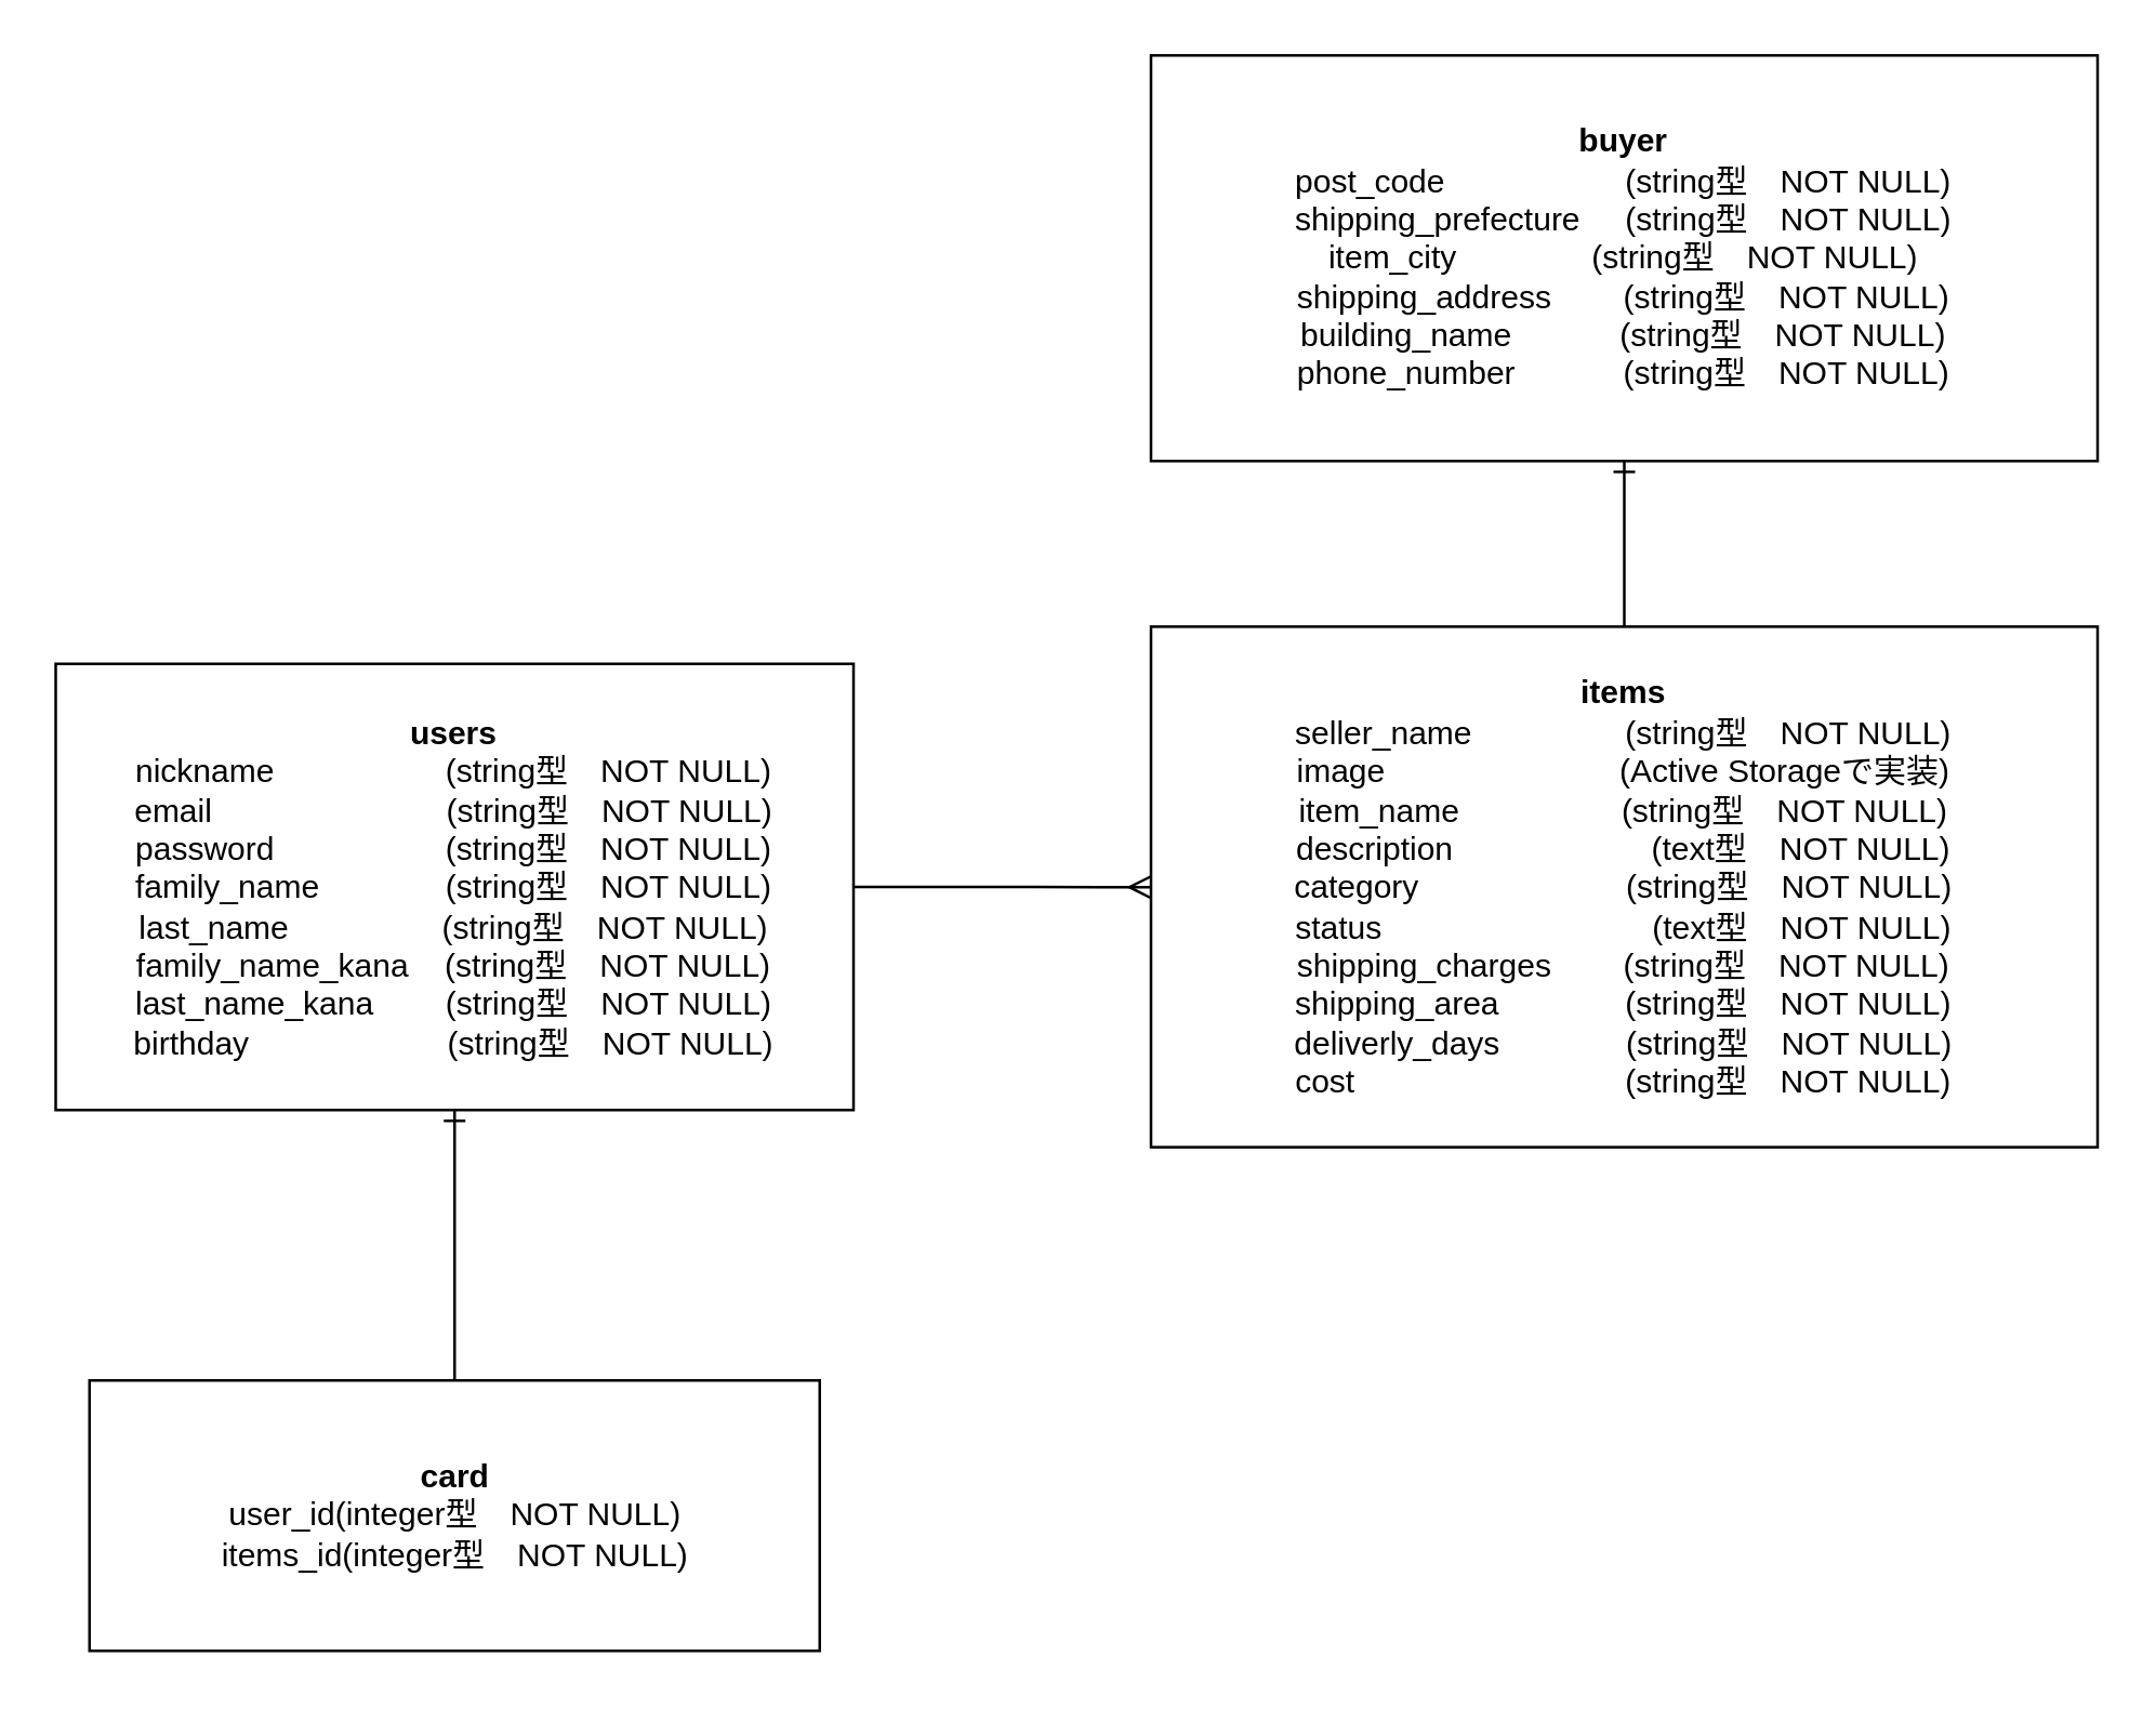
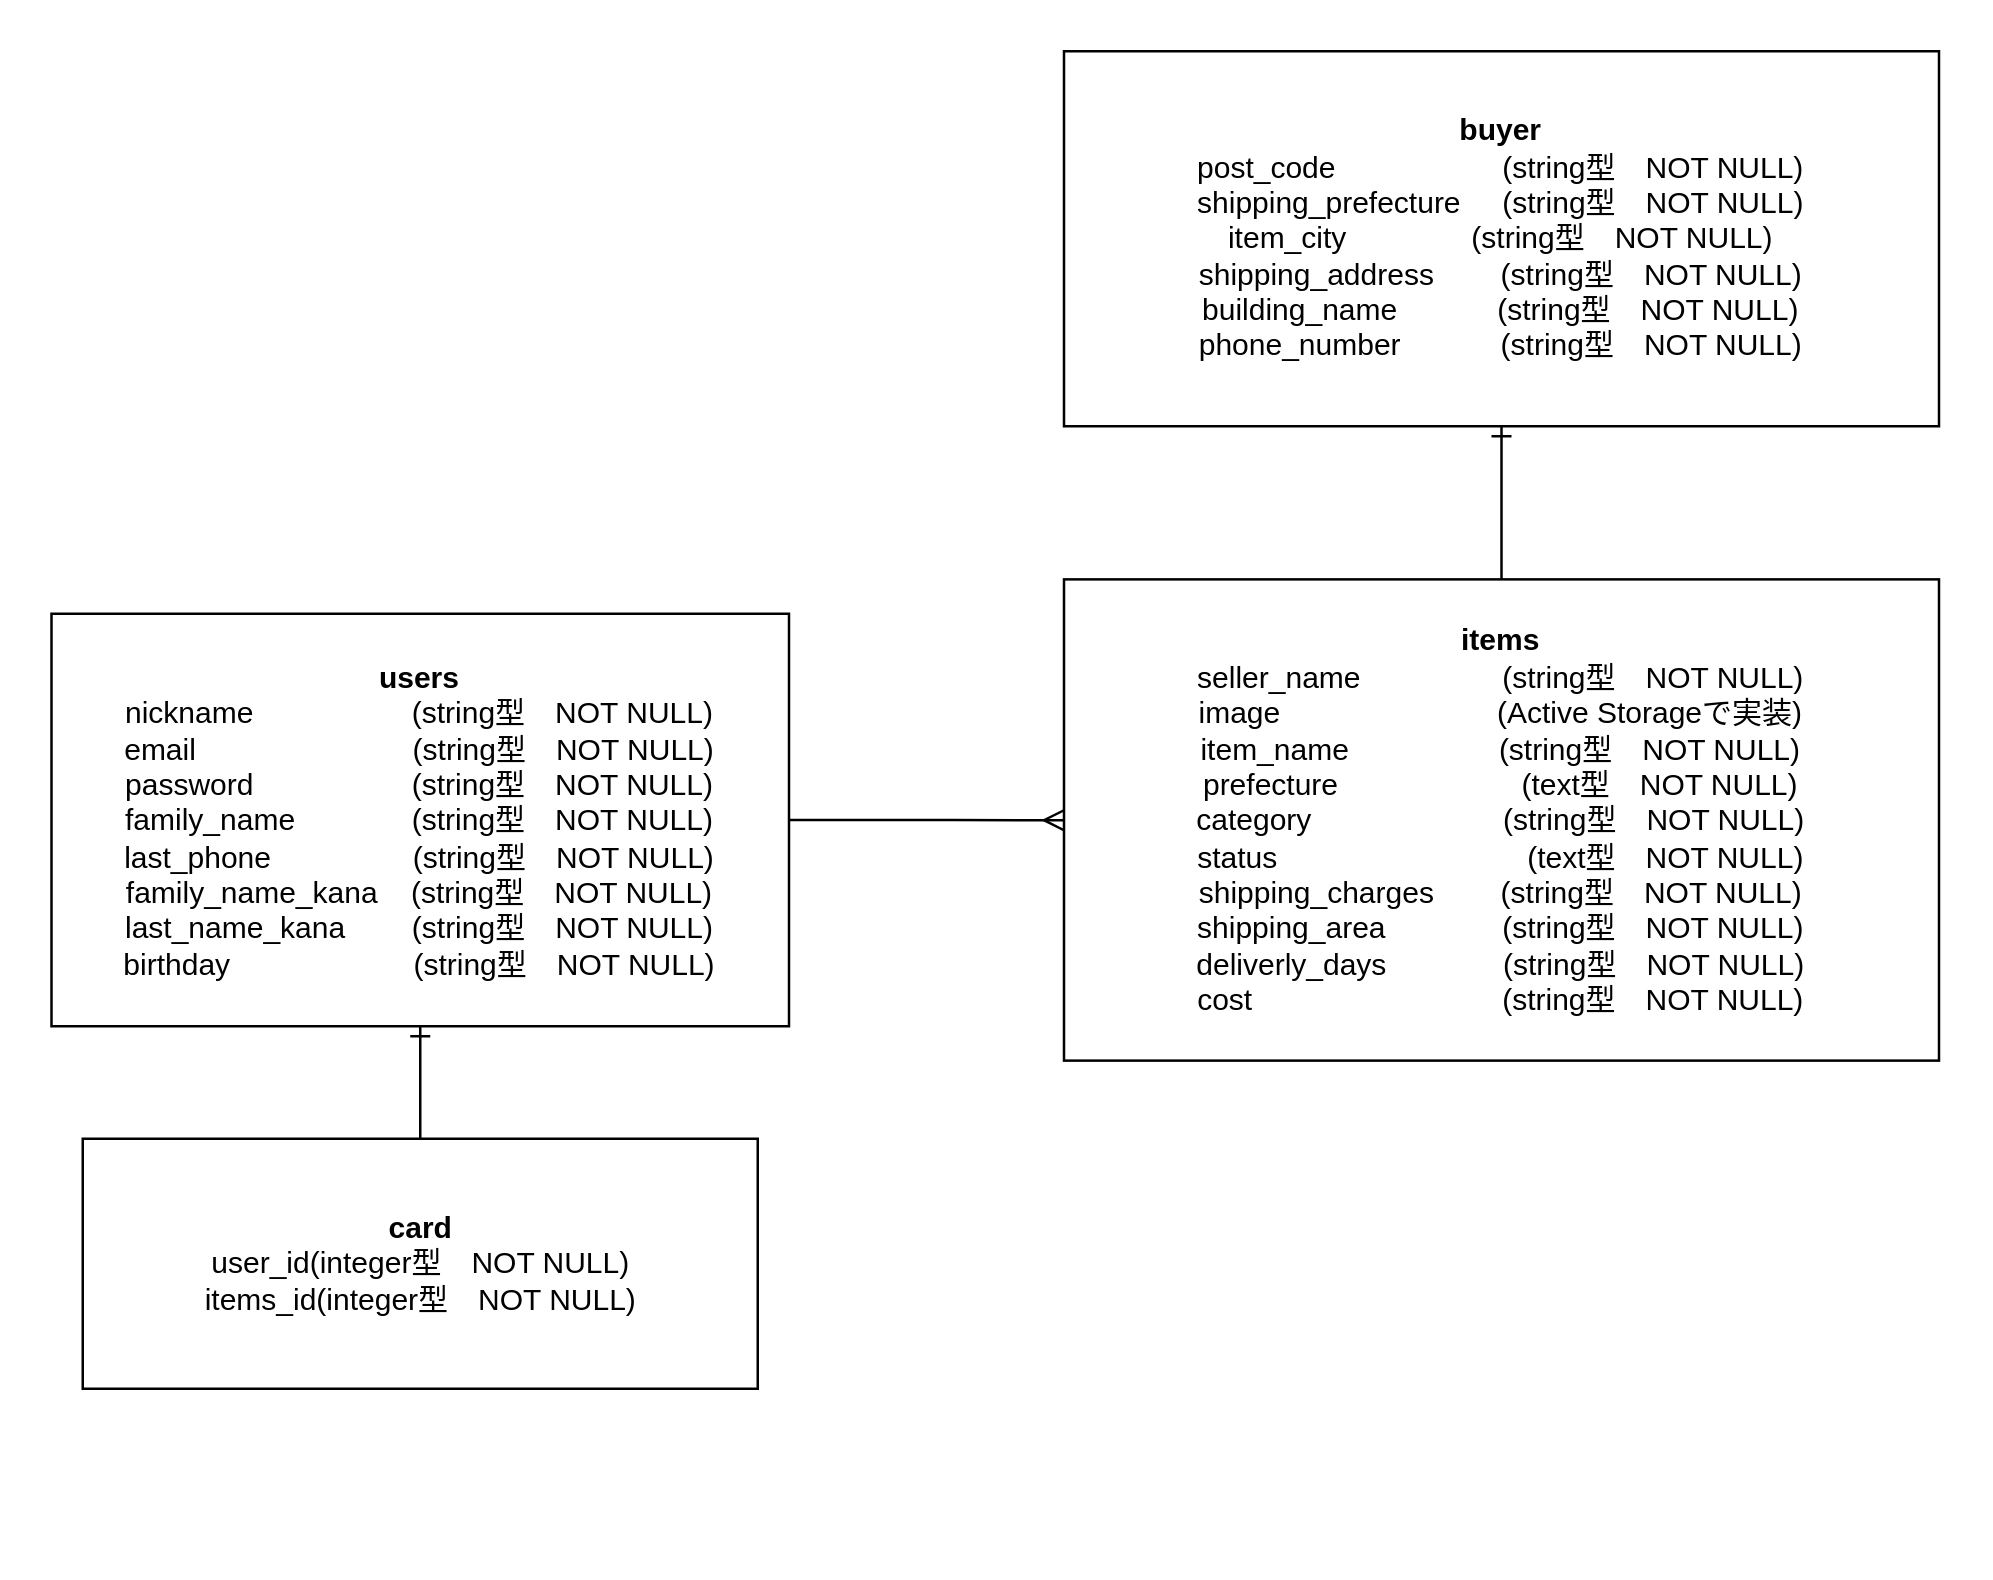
- <mxCell id="3" value="&lt;b&gt;users&lt;/b&gt;&lt;br&gt;nickname&amp;nbsp; &amp;nbsp; &amp;nbsp; &amp;nbsp; &amp;nbsp; &amp;nbsp; &amp;nbsp; &amp;nbsp; &amp;nbsp; &amp;nbsp;(string型　NOT NULL)&lt;br&gt;email&amp;nbsp; &amp;nbsp; &amp;nbsp; &amp;nbsp; &amp;nbsp; &amp;nbsp; &amp;nbsp; &amp;nbsp; &amp;nbsp; &amp;nbsp; &amp;nbsp; &amp;nbsp; &amp;nbsp; (string型　NOT NULL)&lt;br&gt;password&amp;nbsp; &amp;nbsp; &amp;nbsp; &amp;nbsp; &amp;nbsp; &amp;nbsp; &amp;nbsp; &amp;nbsp; &amp;nbsp; &amp;nbsp;(string型　NOT NULL)&lt;br&gt;family_name&amp;nbsp; &amp;nbsp; &amp;nbsp; &amp;nbsp; &amp;nbsp; &amp;nbsp; &amp;nbsp; (string型　NOT NULL)&lt;br&gt;last_name&amp;nbsp; &amp;nbsp; &amp;nbsp; &amp;nbsp; &amp;nbsp; &amp;nbsp; &amp;nbsp; &amp;nbsp; &amp;nbsp;(string型　NOT NULL)&lt;br&gt;family_name_kana&amp;nbsp; &amp;nbsp; (string型　NOT NULL)&lt;br&gt;last_name_kana&amp;nbsp; &amp;nbsp; &amp;nbsp; &amp;nbsp; (string型　NOT NULL)&lt;br&gt;birthday&amp;nbsp; &amp;nbsp; &amp;nbsp; &amp;nbsp; &amp;nbsp; &amp;nbsp; &amp;nbsp; &amp;nbsp; &amp;nbsp; &amp;nbsp; &amp;nbsp; (string型　NOT NULL)" style="rounded=0;whiteSpace=wrap;html=1;" parent="1" vertex="1"><mxGeometry x="20" y="245" width="295" height="165" as="geometry" /></mxCell>
+ <mxCell id="3" value="&lt;b&gt;users&lt;/b&gt;&lt;br&gt;nickname&amp;nbsp; &amp;nbsp; &amp;nbsp; &amp;nbsp; &amp;nbsp; &amp;nbsp; &amp;nbsp; &amp;nbsp; &amp;nbsp; &amp;nbsp;(string型　NOT NULL)&lt;br&gt;email&amp;nbsp; &amp;nbsp; &amp;nbsp; &amp;nbsp; &amp;nbsp; &amp;nbsp; &amp;nbsp; &amp;nbsp; &amp;nbsp; &amp;nbsp; &amp;nbsp; &amp;nbsp; &amp;nbsp; (string型　NOT NULL)&lt;br&gt;password&amp;nbsp; &amp;nbsp; &amp;nbsp; &amp;nbsp; &amp;nbsp; &amp;nbsp; &amp;nbsp; &amp;nbsp; &amp;nbsp; &amp;nbsp;(string型　NOT NULL)&lt;br&gt;family_name&amp;nbsp; &amp;nbsp; &amp;nbsp; &amp;nbsp; &amp;nbsp; &amp;nbsp; &amp;nbsp; (string型　NOT NULL)&lt;br&gt;last_phone&amp;nbsp; &amp;nbsp; &amp;nbsp; &amp;nbsp; &amp;nbsp; &amp;nbsp; &amp;nbsp; &amp;nbsp; &amp;nbsp;(string型　NOT NULL)&lt;br&gt;family_name_kana&amp;nbsp; &amp;nbsp; (string型　NOT NULL)&lt;br&gt;last_name_kana&amp;nbsp; &amp;nbsp; &amp;nbsp; &amp;nbsp; (string型　NOT NULL)&lt;br&gt;birthday&amp;nbsp; &amp;nbsp; &amp;nbsp; &amp;nbsp; &amp;nbsp; &amp;nbsp; &amp;nbsp; &amp;nbsp; &amp;nbsp; &amp;nbsp; &amp;nbsp; (string型　NOT NULL)" style="rounded=0;whiteSpace=wrap;html=1;" parent="1" vertex="1"><mxGeometry x="20" y="245" width="295" height="165" as="geometry" /></mxCell>
- <mxCell id="5" value="&lt;b&gt;items&lt;br&gt;&lt;/b&gt;seller_name&amp;nbsp; &amp;nbsp; &amp;nbsp; &amp;nbsp; &amp;nbsp; &amp;nbsp; &amp;nbsp; &amp;nbsp; &amp;nbsp;(string型　NOT NULL)&lt;br&gt;image&amp;nbsp; &amp;nbsp; &amp;nbsp; &amp;nbsp; &amp;nbsp; &amp;nbsp; &amp;nbsp; &amp;nbsp; &amp;nbsp; &amp;nbsp; &amp;nbsp; &amp;nbsp; &amp;nbsp; (Active Storageで実装)&lt;br&gt;item_name&amp;nbsp; &amp;nbsp; &amp;nbsp; &amp;nbsp; &amp;nbsp; &amp;nbsp; &amp;nbsp; &amp;nbsp; &amp;nbsp; (string型　NOT NULL)&lt;br&gt;description&amp;nbsp; &amp;nbsp; &amp;nbsp; &amp;nbsp; &amp;nbsp; &amp;nbsp; &amp;nbsp; &amp;nbsp; &amp;nbsp; &amp;nbsp; &amp;nbsp; (text型　NOT NULL)&lt;br&gt;category&amp;nbsp; &amp;nbsp; &amp;nbsp; &amp;nbsp; &amp;nbsp; &amp;nbsp; &amp;nbsp; &amp;nbsp; &amp;nbsp; &amp;nbsp; &amp;nbsp; &amp;nbsp;(string型　NOT NULL)&lt;br&gt;status&amp;nbsp; &amp;nbsp; &amp;nbsp; &amp;nbsp; &amp;nbsp; &amp;nbsp; &amp;nbsp; &amp;nbsp; &amp;nbsp; &amp;nbsp; &amp;nbsp; &amp;nbsp; &amp;nbsp; &amp;nbsp; &amp;nbsp; (text型　NOT NULL)&lt;br&gt;shipping_charges&amp;nbsp; &amp;nbsp; &amp;nbsp; &amp;nbsp; (string型　NOT NULL)&lt;br&gt;shipping_area&amp;nbsp; &amp;nbsp; &amp;nbsp; &amp;nbsp; &amp;nbsp; &amp;nbsp; &amp;nbsp; (string型　NOT NULL)&lt;br&gt;deliverly_days&amp;nbsp; &amp;nbsp; &amp;nbsp; &amp;nbsp; &amp;nbsp; &amp;nbsp; &amp;nbsp; (string型　NOT NULL)&lt;br&gt;cost&amp;nbsp; &amp;nbsp; &amp;nbsp; &amp;nbsp; &amp;nbsp; &amp;nbsp; &amp;nbsp; &amp;nbsp; &amp;nbsp; &amp;nbsp; &amp;nbsp; &amp;nbsp; &amp;nbsp; &amp;nbsp; &amp;nbsp; (string型　NOT NULL)" style="rounded=0;whiteSpace=wrap;html=1;" parent="1" vertex="1"><mxGeometry x="425" y="231.25" width="350" height="192.5" as="geometry" /></mxCell>
+ <mxCell id="5" value="&lt;b&gt;items&lt;br&gt;&lt;/b&gt;seller_name&amp;nbsp; &amp;nbsp; &amp;nbsp; &amp;nbsp; &amp;nbsp; &amp;nbsp; &amp;nbsp; &amp;nbsp; &amp;nbsp;(string型　NOT NULL)&lt;br&gt;image&amp;nbsp; &amp;nbsp; &amp;nbsp; &amp;nbsp; &amp;nbsp; &amp;nbsp; &amp;nbsp; &amp;nbsp; &amp;nbsp; &amp;nbsp; &amp;nbsp; &amp;nbsp; &amp;nbsp; (Active Storageで実装)&lt;br&gt;item_name&amp;nbsp; &amp;nbsp; &amp;nbsp; &amp;nbsp; &amp;nbsp; &amp;nbsp; &amp;nbsp; &amp;nbsp; &amp;nbsp; (string型　NOT NULL)&lt;br&gt;prefecture&amp;nbsp; &amp;nbsp; &amp;nbsp; &amp;nbsp; &amp;nbsp; &amp;nbsp; &amp;nbsp; &amp;nbsp; &amp;nbsp; &amp;nbsp; &amp;nbsp; (text型　NOT NULL)&lt;br&gt;category&amp;nbsp; &amp;nbsp; &amp;nbsp; &amp;nbsp; &amp;nbsp; &amp;nbsp; &amp;nbsp; &amp;nbsp; &amp;nbsp; &amp;nbsp; &amp;nbsp; &amp;nbsp;(string型　NOT NULL)&lt;br&gt;status&amp;nbsp; &amp;nbsp; &amp;nbsp; &amp;nbsp; &amp;nbsp; &amp;nbsp; &amp;nbsp; &amp;nbsp; &amp;nbsp; &amp;nbsp; &amp;nbsp; &amp;nbsp; &amp;nbsp; &amp;nbsp; &amp;nbsp; (text型　NOT NULL)&lt;br&gt;shipping_charges&amp;nbsp; &amp;nbsp; &amp;nbsp; &amp;nbsp; (string型　NOT NULL)&lt;br&gt;shipping_area&amp;nbsp; &amp;nbsp; &amp;nbsp; &amp;nbsp; &amp;nbsp; &amp;nbsp; &amp;nbsp; (string型　NOT NULL)&lt;br&gt;deliverly_days&amp;nbsp; &amp;nbsp; &amp;nbsp; &amp;nbsp; &amp;nbsp; &amp;nbsp; &amp;nbsp; (string型　NOT NULL)&lt;br&gt;cost&amp;nbsp; &amp;nbsp; &amp;nbsp; &amp;nbsp; &amp;nbsp; &amp;nbsp; &amp;nbsp; &amp;nbsp; &amp;nbsp; &amp;nbsp; &amp;nbsp; &amp;nbsp; &amp;nbsp; &amp;nbsp; &amp;nbsp; (string型　NOT NULL)" style="rounded=0;whiteSpace=wrap;html=1;" parent="1" vertex="1"><mxGeometry x="425" y="231.25" width="350" height="192.5" as="geometry" /></mxCell>
- <mxCell id="8" value="&lt;b&gt;card&lt;/b&gt;&lt;br&gt;user_id(integer型　NOT NULL)&lt;br&gt;items_id(integer型　NOT NULL)" style="rounded=0;whiteSpace=wrap;html=1;" parent="1" vertex="1"><mxGeometry x="32.5" y="510" width="270" height="100" as="geometry" /></mxCell>
+ <mxCell id="8" value="&lt;b&gt;card&lt;/b&gt;&lt;br&gt;user_id(integer型　NOT NULL)&lt;br&gt;items_id(integer型　NOT NULL)" style="rounded=0;whiteSpace=wrap;html=1;" parent="1" vertex="1"><mxGeometry x="32.5" y="455" width="270" height="100" as="geometry" /></mxCell>
